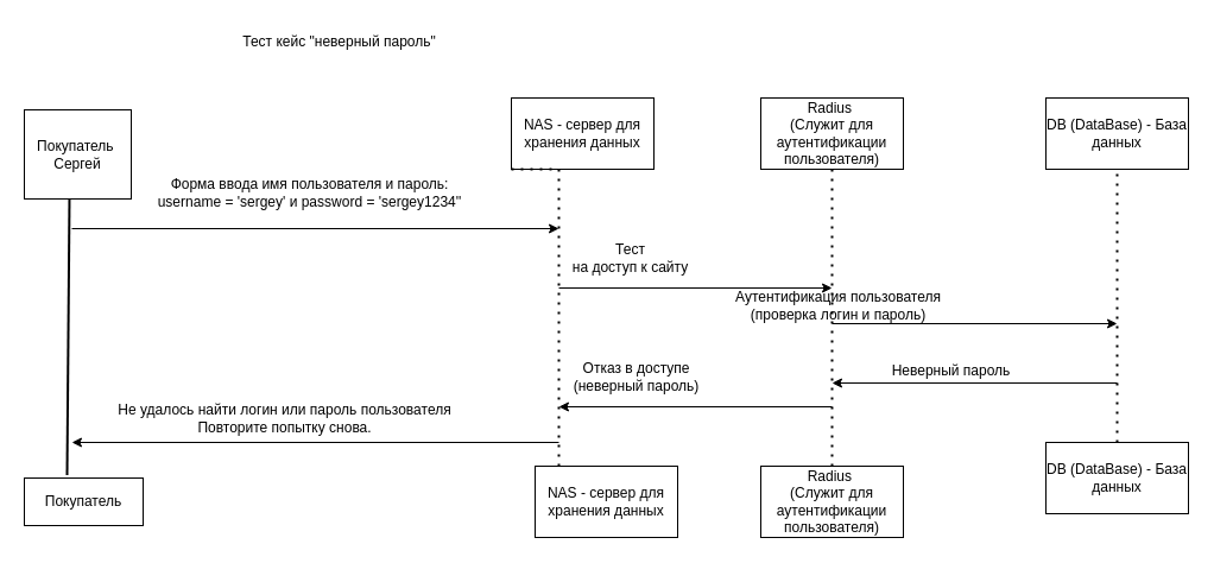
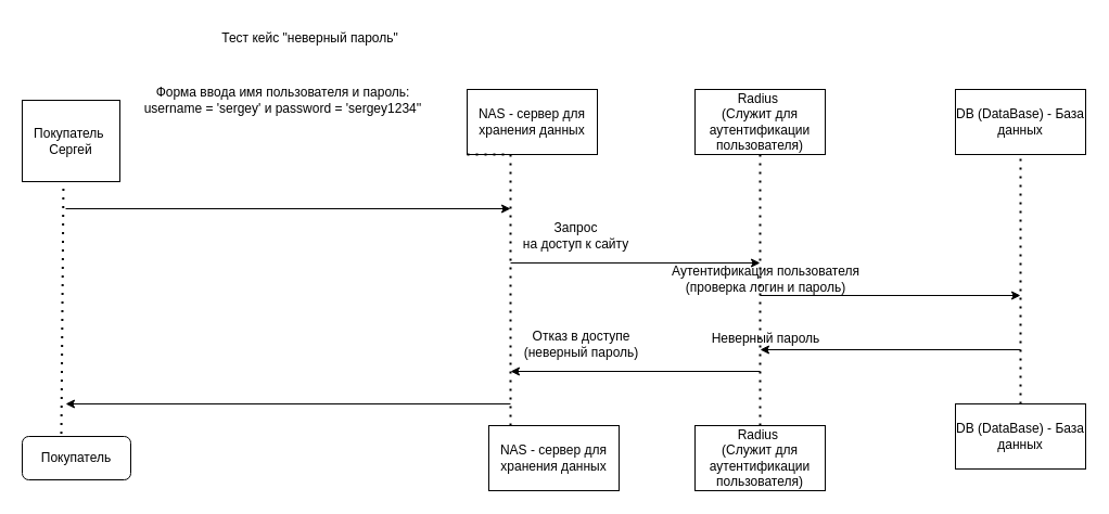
- <mxCell id="7" value="Форма ввода имя пользователя и пароль: &lt;br&gt;username = 'sergey' и password = 'sergey1234''" style="text;html=1;align=center;verticalAlign=middle;resizable=0;points=[];autosize=1;strokeColor=none;fillColor=none;" vertex="1" parent="1"><mxGeometry x="120" y="142" width="280" height="40" as="geometry" /></mxCell>
+ <mxCell id="7" value="Форма ввода имя пользователя и пароль: &lt;br&gt;username = 'sergey' и password = 'sergey1234''" style="text;html=1;align=center;verticalAlign=middle;resizable=0;points=[];autosize=1;strokeColor=none;fillColor=none;" vertex="1" parent="1"><mxGeometry x="120" y="72" width="280" height="40" as="geometry" /></mxCell>
- <mxCell id="12" value="Тест &lt;br&gt;на доступ к сайту" style="text;html=1;align=center;verticalAlign=middle;resizable=0;points=[];autosize=1;strokeColor=none;fillColor=none;" vertex="1" parent="1"><mxGeometry x="470" y="197" width="120" height="40" as="geometry" /></mxCell>
+ <mxCell id="12" value="Запрос &lt;br&gt;на доступ к сайту" style="text;html=1;align=center;verticalAlign=middle;resizable=0;points=[];autosize=1;strokeColor=none;fillColor=none;" vertex="1" parent="1"><mxGeometry x="470" y="197" width="120" height="40" as="geometry" /></mxCell>
- <mxCell id="3" value="" style="endArrow=none;dashed=0;html=1;dashPattern=1 3;strokeWidth=2;rounded=0;entryX=0.422;entryY=1;entryDx=0;entryDy=0;entryPerimeter=0;exitX=0.36;exitY=-0.06;exitDx=0;exitDy=0;exitPerimeter=0;" edge="1" parent="1" source="4" target="2"><mxGeometry width="50" height="50" relative="1" as="geometry"><mxPoint x="230" y="392" as="sourcePoint" /><mxPoint x="280" y="342" as="targetPoint" /></mxGeometry></mxCell>
+ <mxCell id="3" value="" style="endArrow=none;dashed=1;html=1;dashPattern=1 3;strokeWidth=2;rounded=0;entryX=0.422;entryY=1;entryDx=0;entryDy=0;entryPerimeter=0;exitX=0.36;exitY=-0.06;exitDx=0;exitDy=0;exitPerimeter=0;" edge="1" parent="1" source="4" target="2"><mxGeometry width="50" height="50" relative="1" as="geometry"><mxPoint x="230" y="392" as="sourcePoint" /><mxPoint x="280" y="342" as="targetPoint" /></mxGeometry></mxCell>
- <mxCell id="22" value="Неверный пароль" style="text;html=1;align=center;verticalAlign=middle;resizable=0;points=[];autosize=1;strokeColor=none;fillColor=none;" vertex="1" parent="1"><mxGeometry x="740" y="297" width="120" height="30" as="geometry" /></mxCell>
+ <mxCell id="22" value="Неверный пароль" style="text;html=1;align=center;verticalAlign=middle;resizable=0;points=[];autosize=1;strokeColor=none;fillColor=none;" vertex="1" parent="1"><mxGeometry x="645" y="297" width="120" height="30" as="geometry" /></mxCell>
- <mxCell id="19" value="Не удалось найти логин или пароль пользователя&lt;br&gt;Повторите попытку снова." style="text;html=1;align=center;verticalAlign=middle;resizable=0;points=[];autosize=1;strokeColor=none;fillColor=none;" vertex="1" parent="1"><mxGeometry x="89" y="332" width="300" height="40" as="geometry" /></mxCell>
- <mxCell id="4" value="Покупатель" style="whiteSpace=wrap;html=1;fillColor=none;" vertex="1" parent="1"><mxGeometry x="20" y="402" width="100" height="40" as="geometry" /></mxCell>
+ <mxCell id="4" value="Покупатель" style="whiteSpace=wrap;html=1;fillColor=none;rounded=1;" vertex="1" parent="1"><mxGeometry x="20" y="402" width="100" height="40" as="geometry" /></mxCell>
